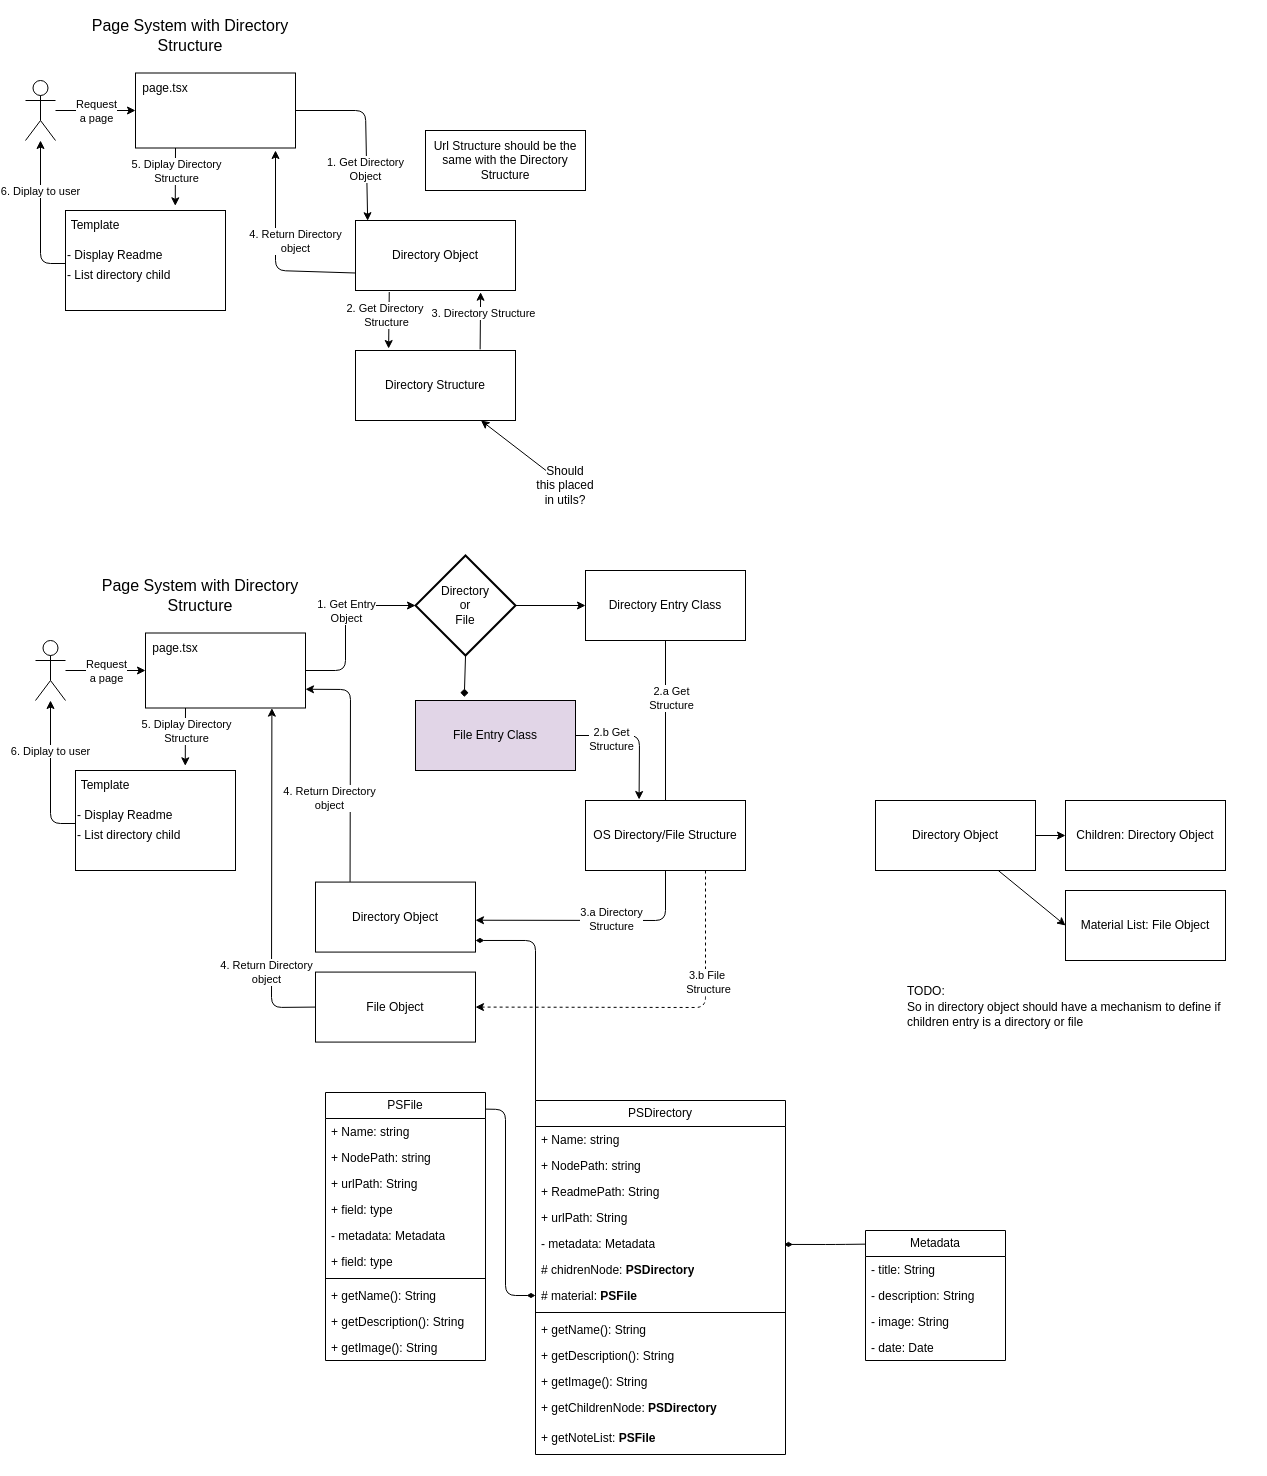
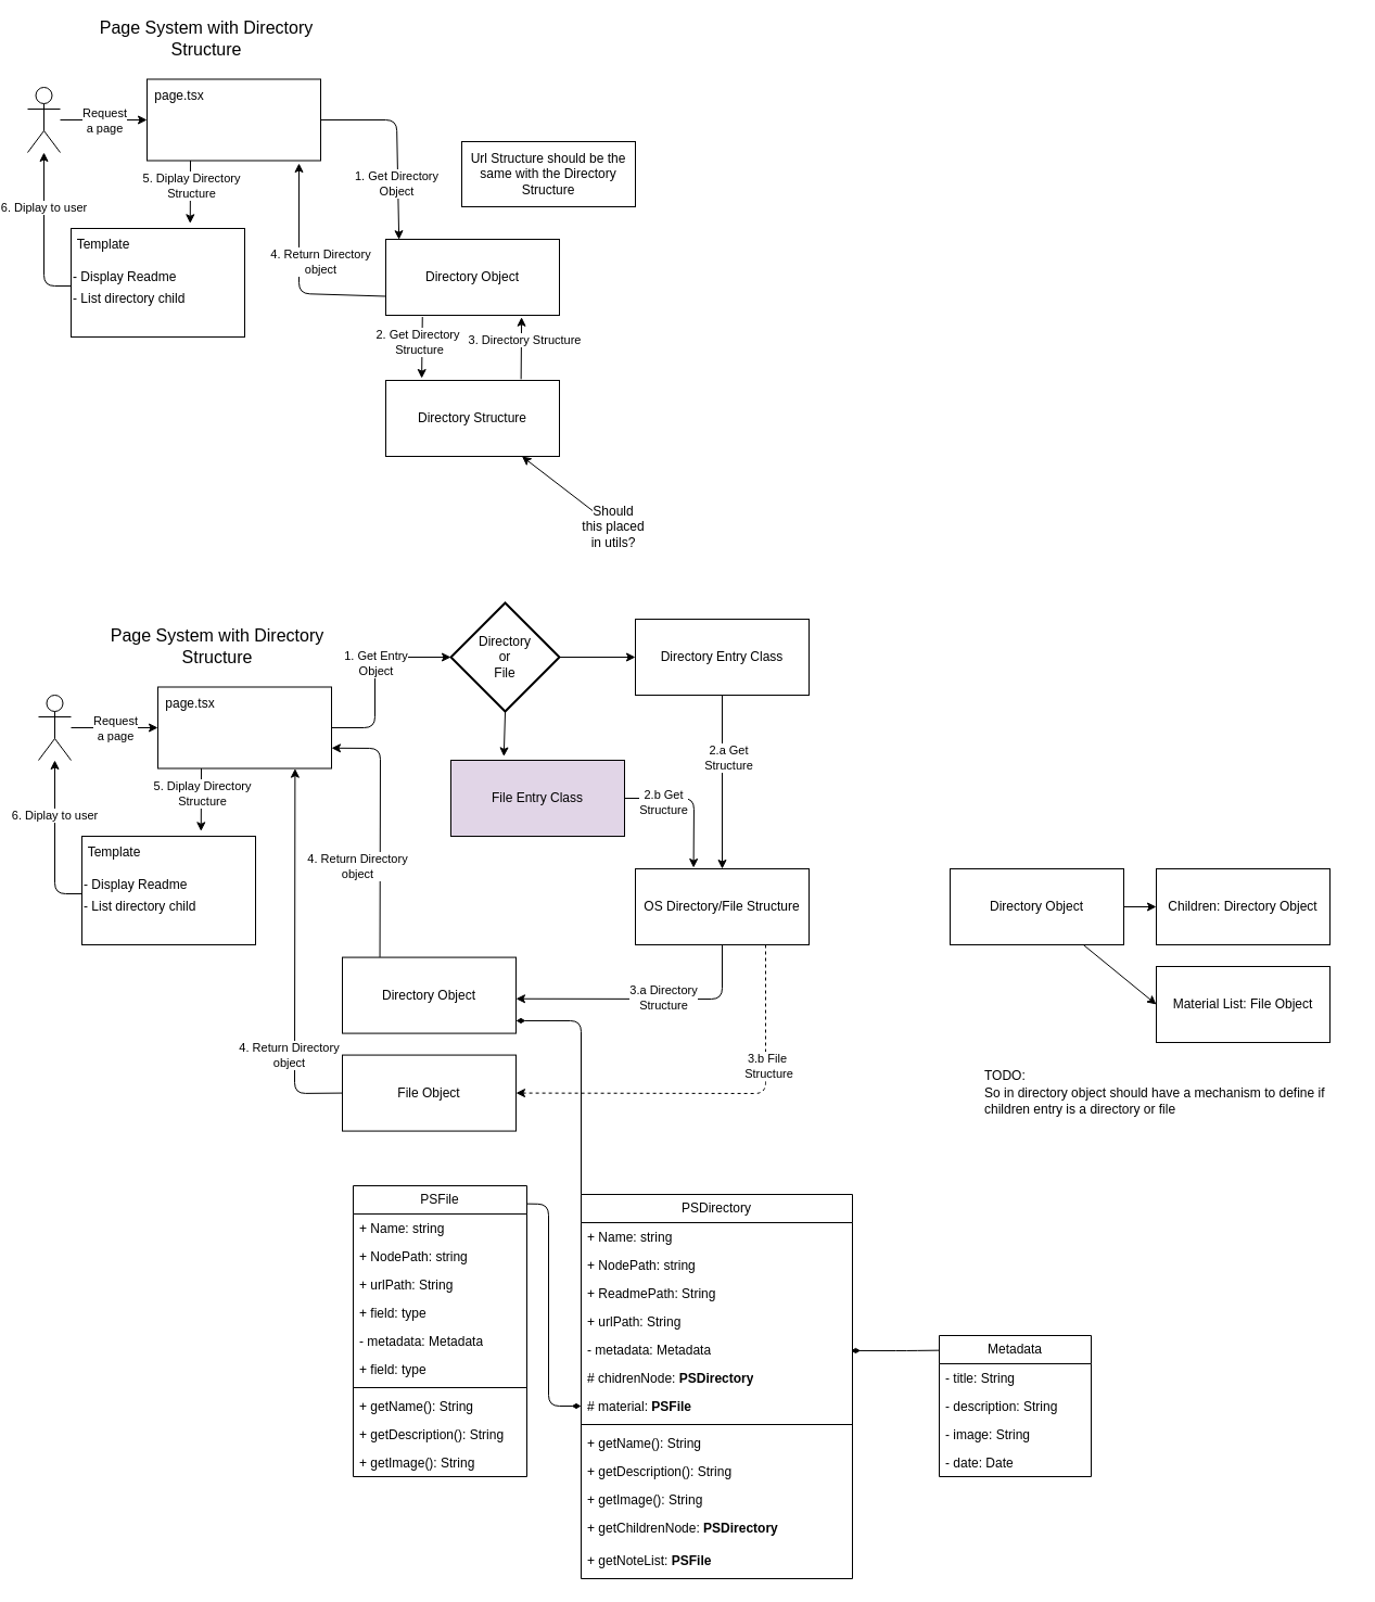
- <mxCell id="46" value="" style="edgeStyle=none;html=1;exitX=0.501;exitY=0.978;exitDx=0;exitDy=0;exitPerimeter=0;entryX=0.305;entryY=-0.051;entryDx=0;entryDy=0;entryPerimeter=0;endArrow=diamond;" edge="1" parent="1" source="62" target="52"><mxGeometry relative="1" as="geometry" /></mxCell>
+ <mxCell id="46" value="" style="edgeStyle=none;html=1;exitX=0.501;exitY=0.978;exitDx=0;exitDy=0;exitPerimeter=0;entryX=0.305;entryY=-0.051;entryDx=0;entryDy=0;entryPerimeter=0;" edge="1" parent="1" source="62" target="52"><mxGeometry relative="1" as="geometry" /></mxCell>
- <mxCell id="47" value="" style="edgeStyle=none;html=1;endArrow=none;" edge="1" parent="1" source="49" target="57"><mxGeometry relative="1" as="geometry" /></mxCell>
+ <mxCell id="47" value="" style="edgeStyle=none;html=1;" edge="1" parent="1" source="49" target="57"><mxGeometry relative="1" as="geometry" /></mxCell>
